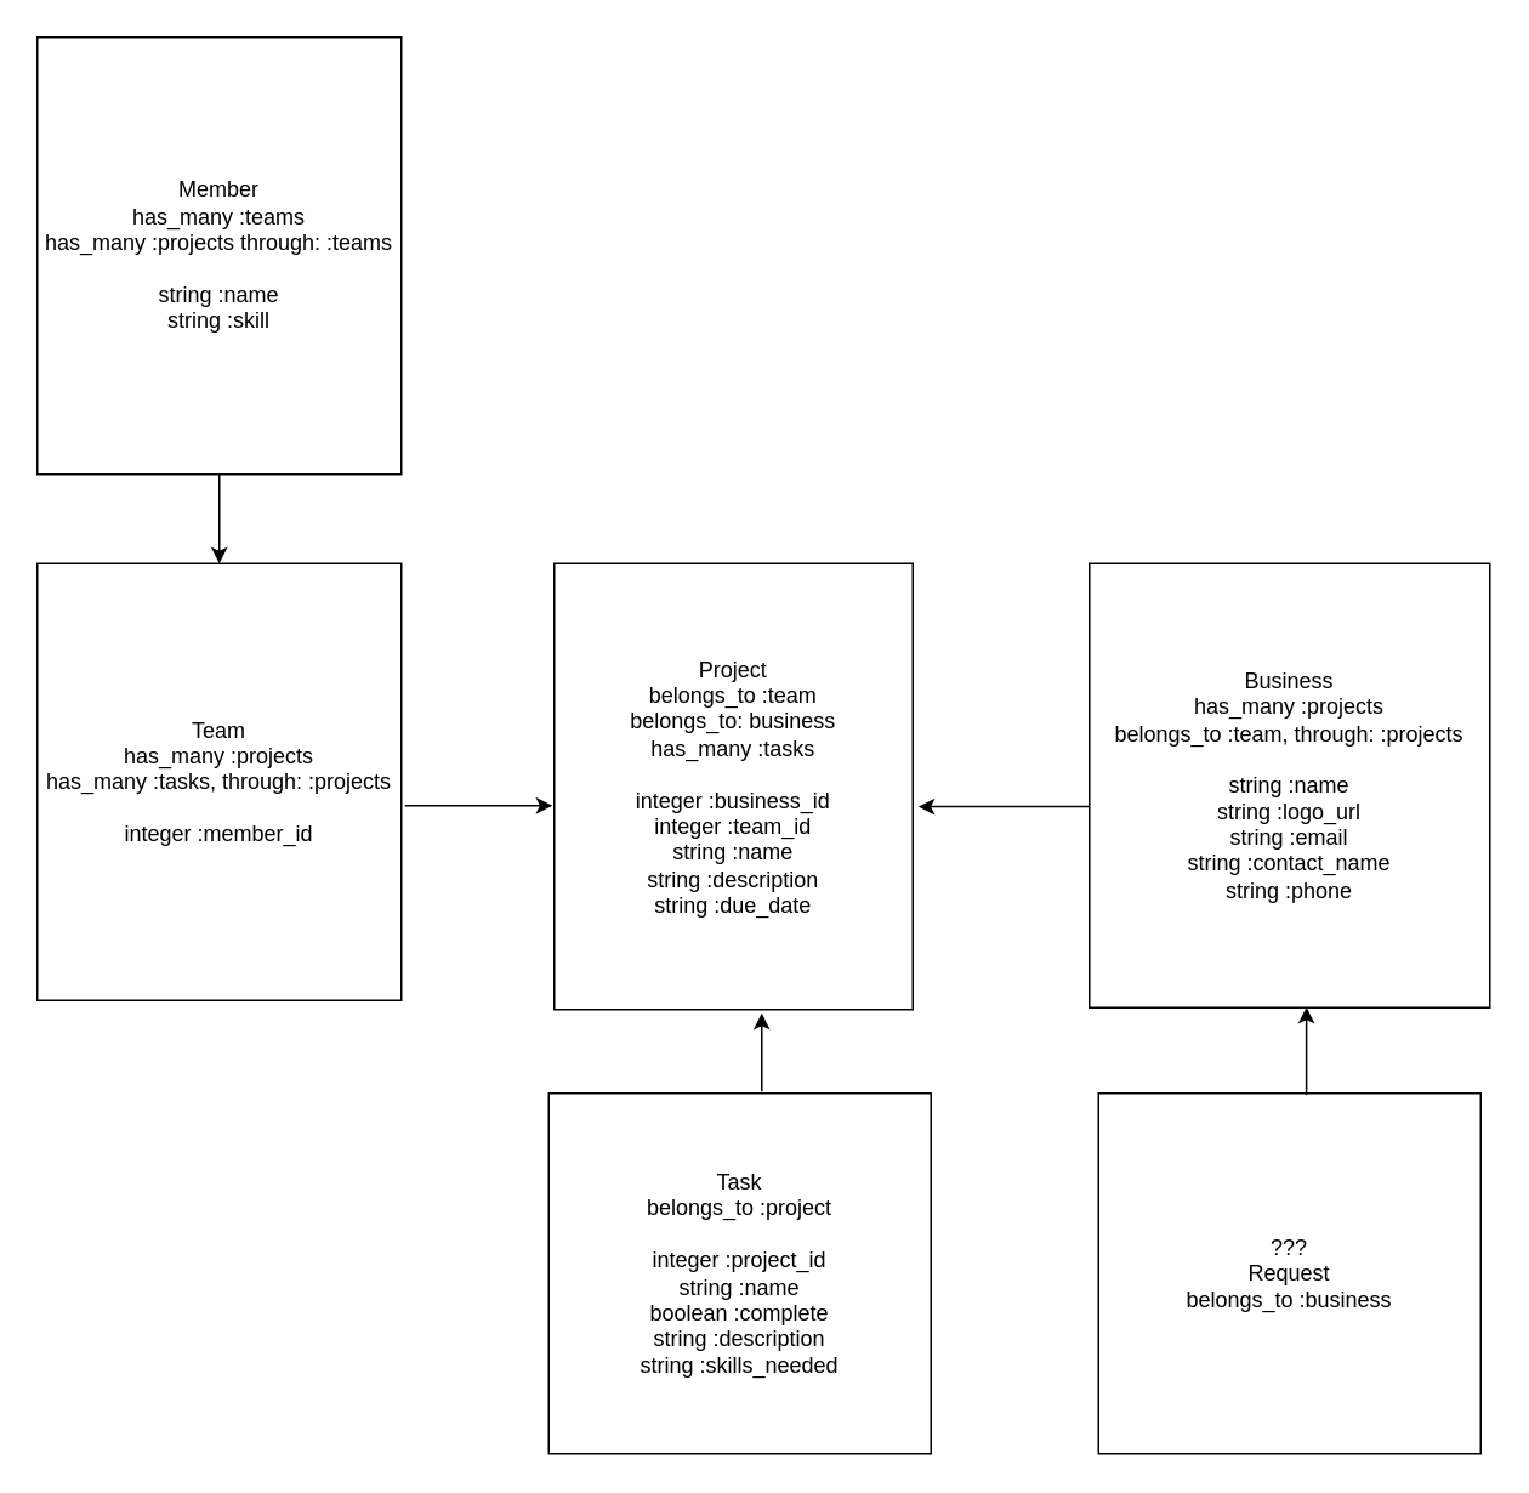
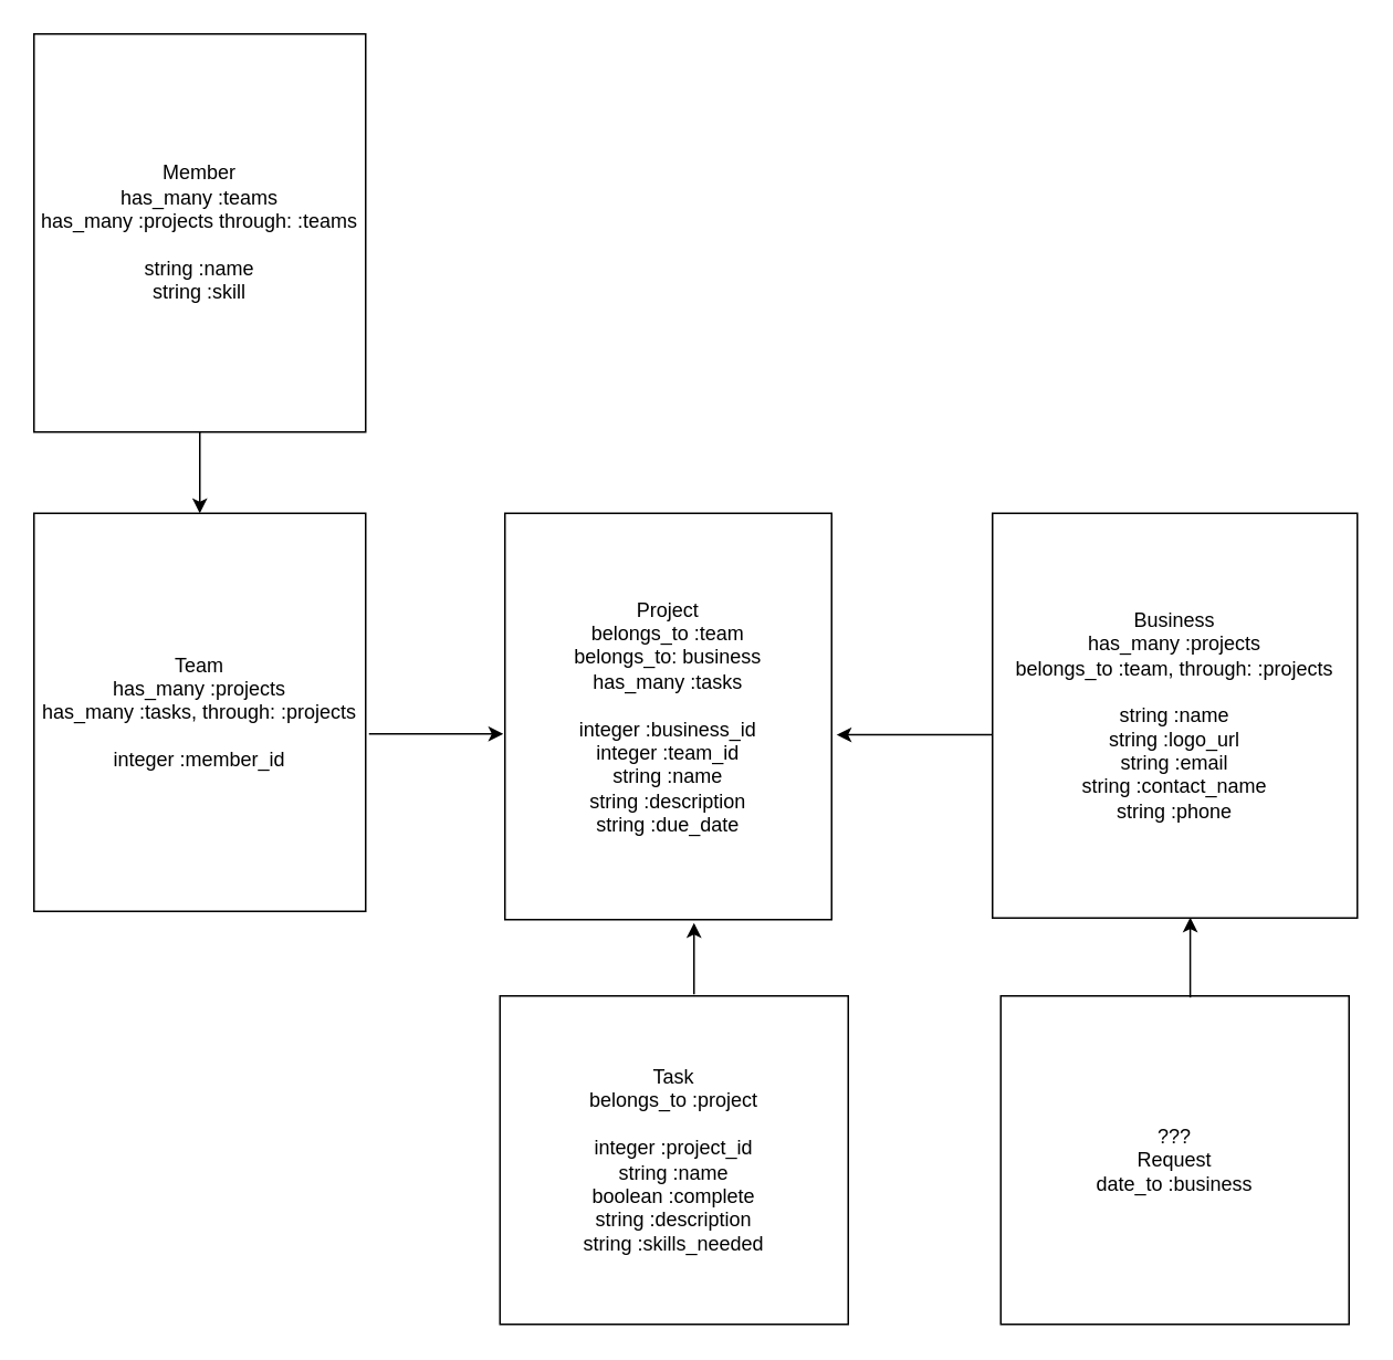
- <mxCell id="9" value="???&lt;br&gt;Request&lt;br&gt;belongs_to :business&lt;br&gt;" style="whiteSpace=wrap;html=1;" parent="1" vertex="1"><mxGeometry x="603" y="600" width="210" height="198" as="geometry" /></mxCell>
+ <mxCell id="9" value="???&lt;br&gt;Request&lt;br&gt;date_to :business&lt;br&gt;" style="whiteSpace=wrap;html=1;" parent="1" vertex="1"><mxGeometry x="603" y="600" width="210" height="198" as="geometry" /></mxCell>
